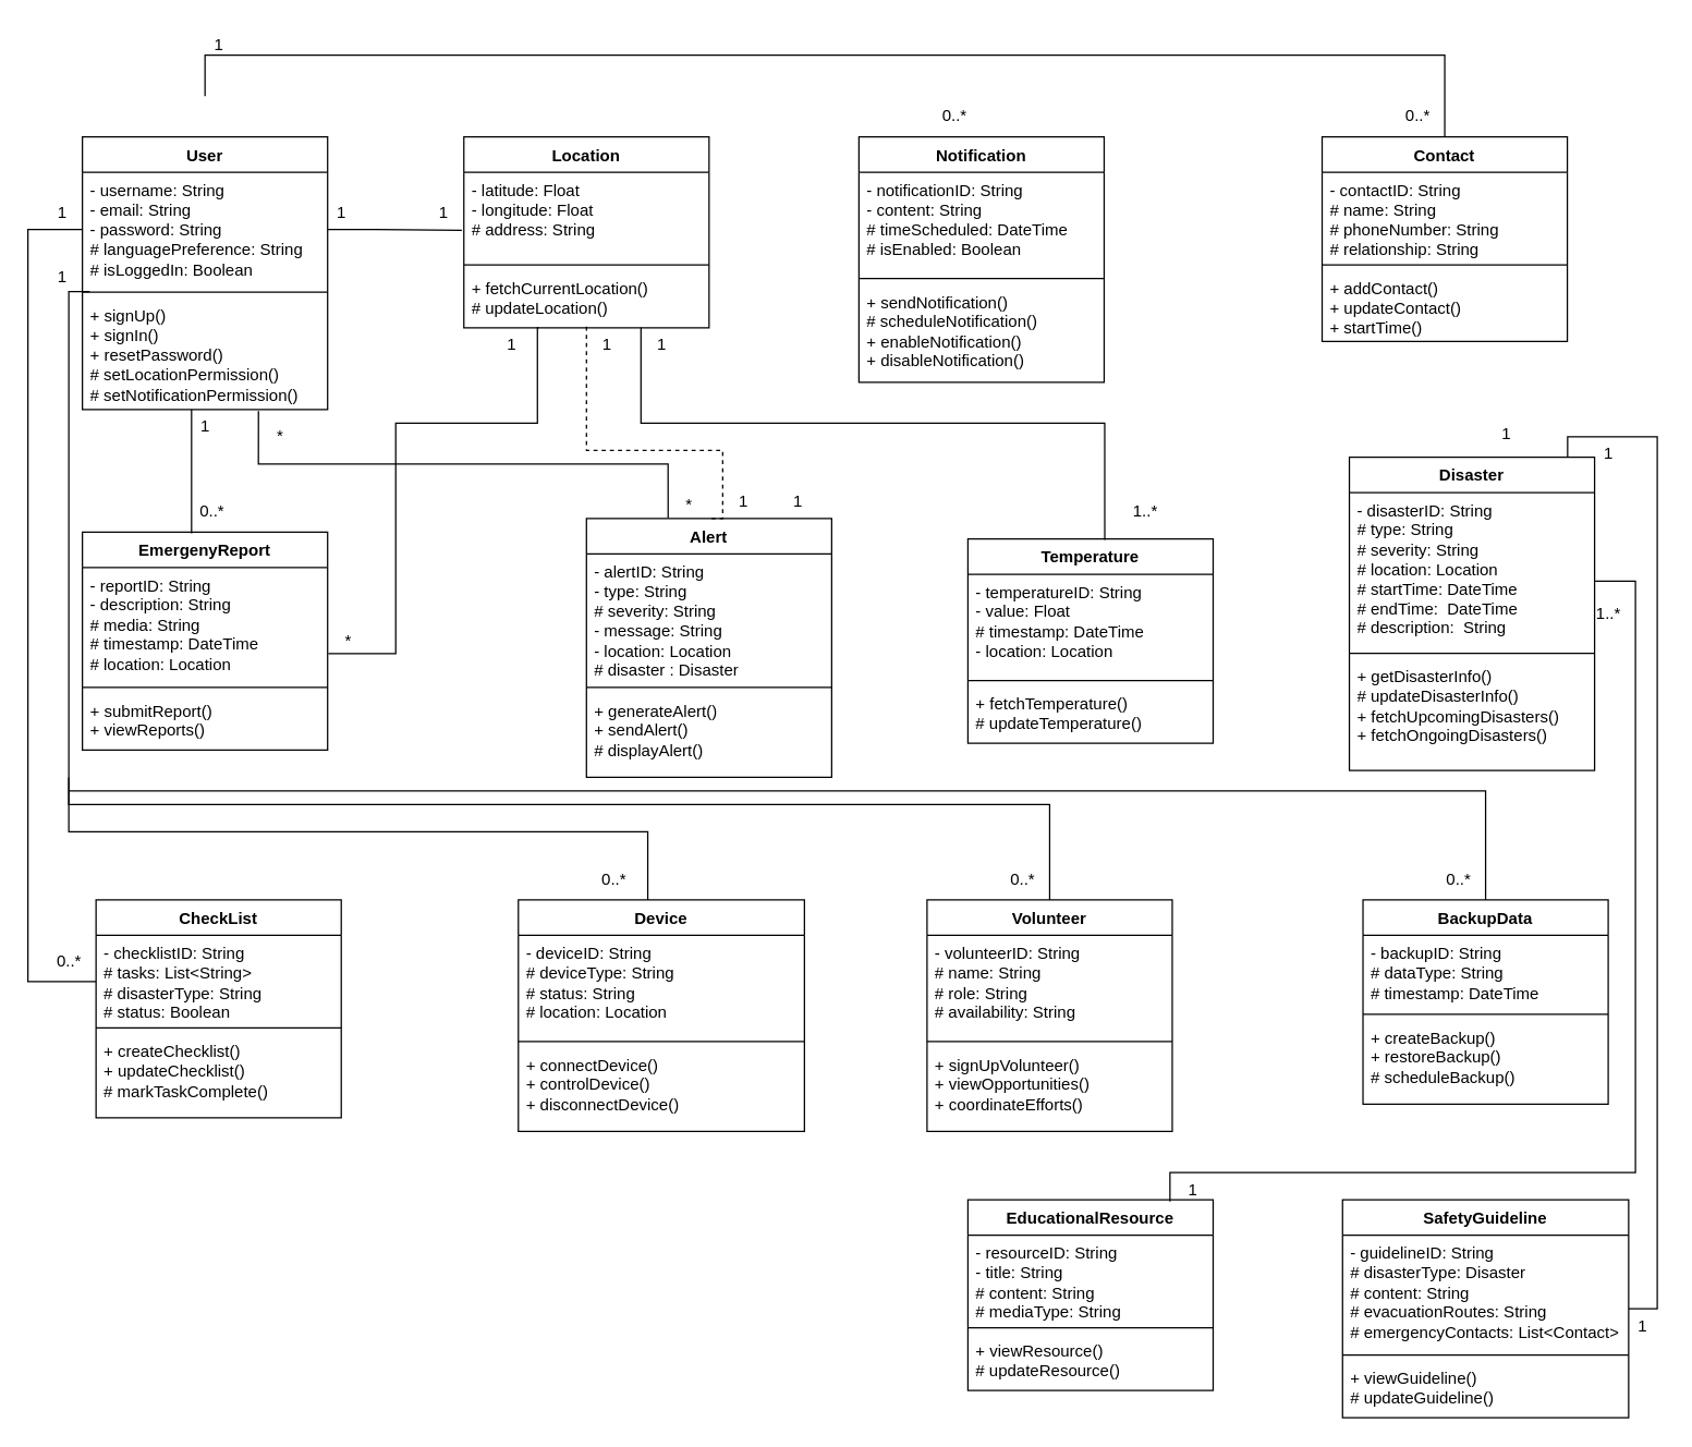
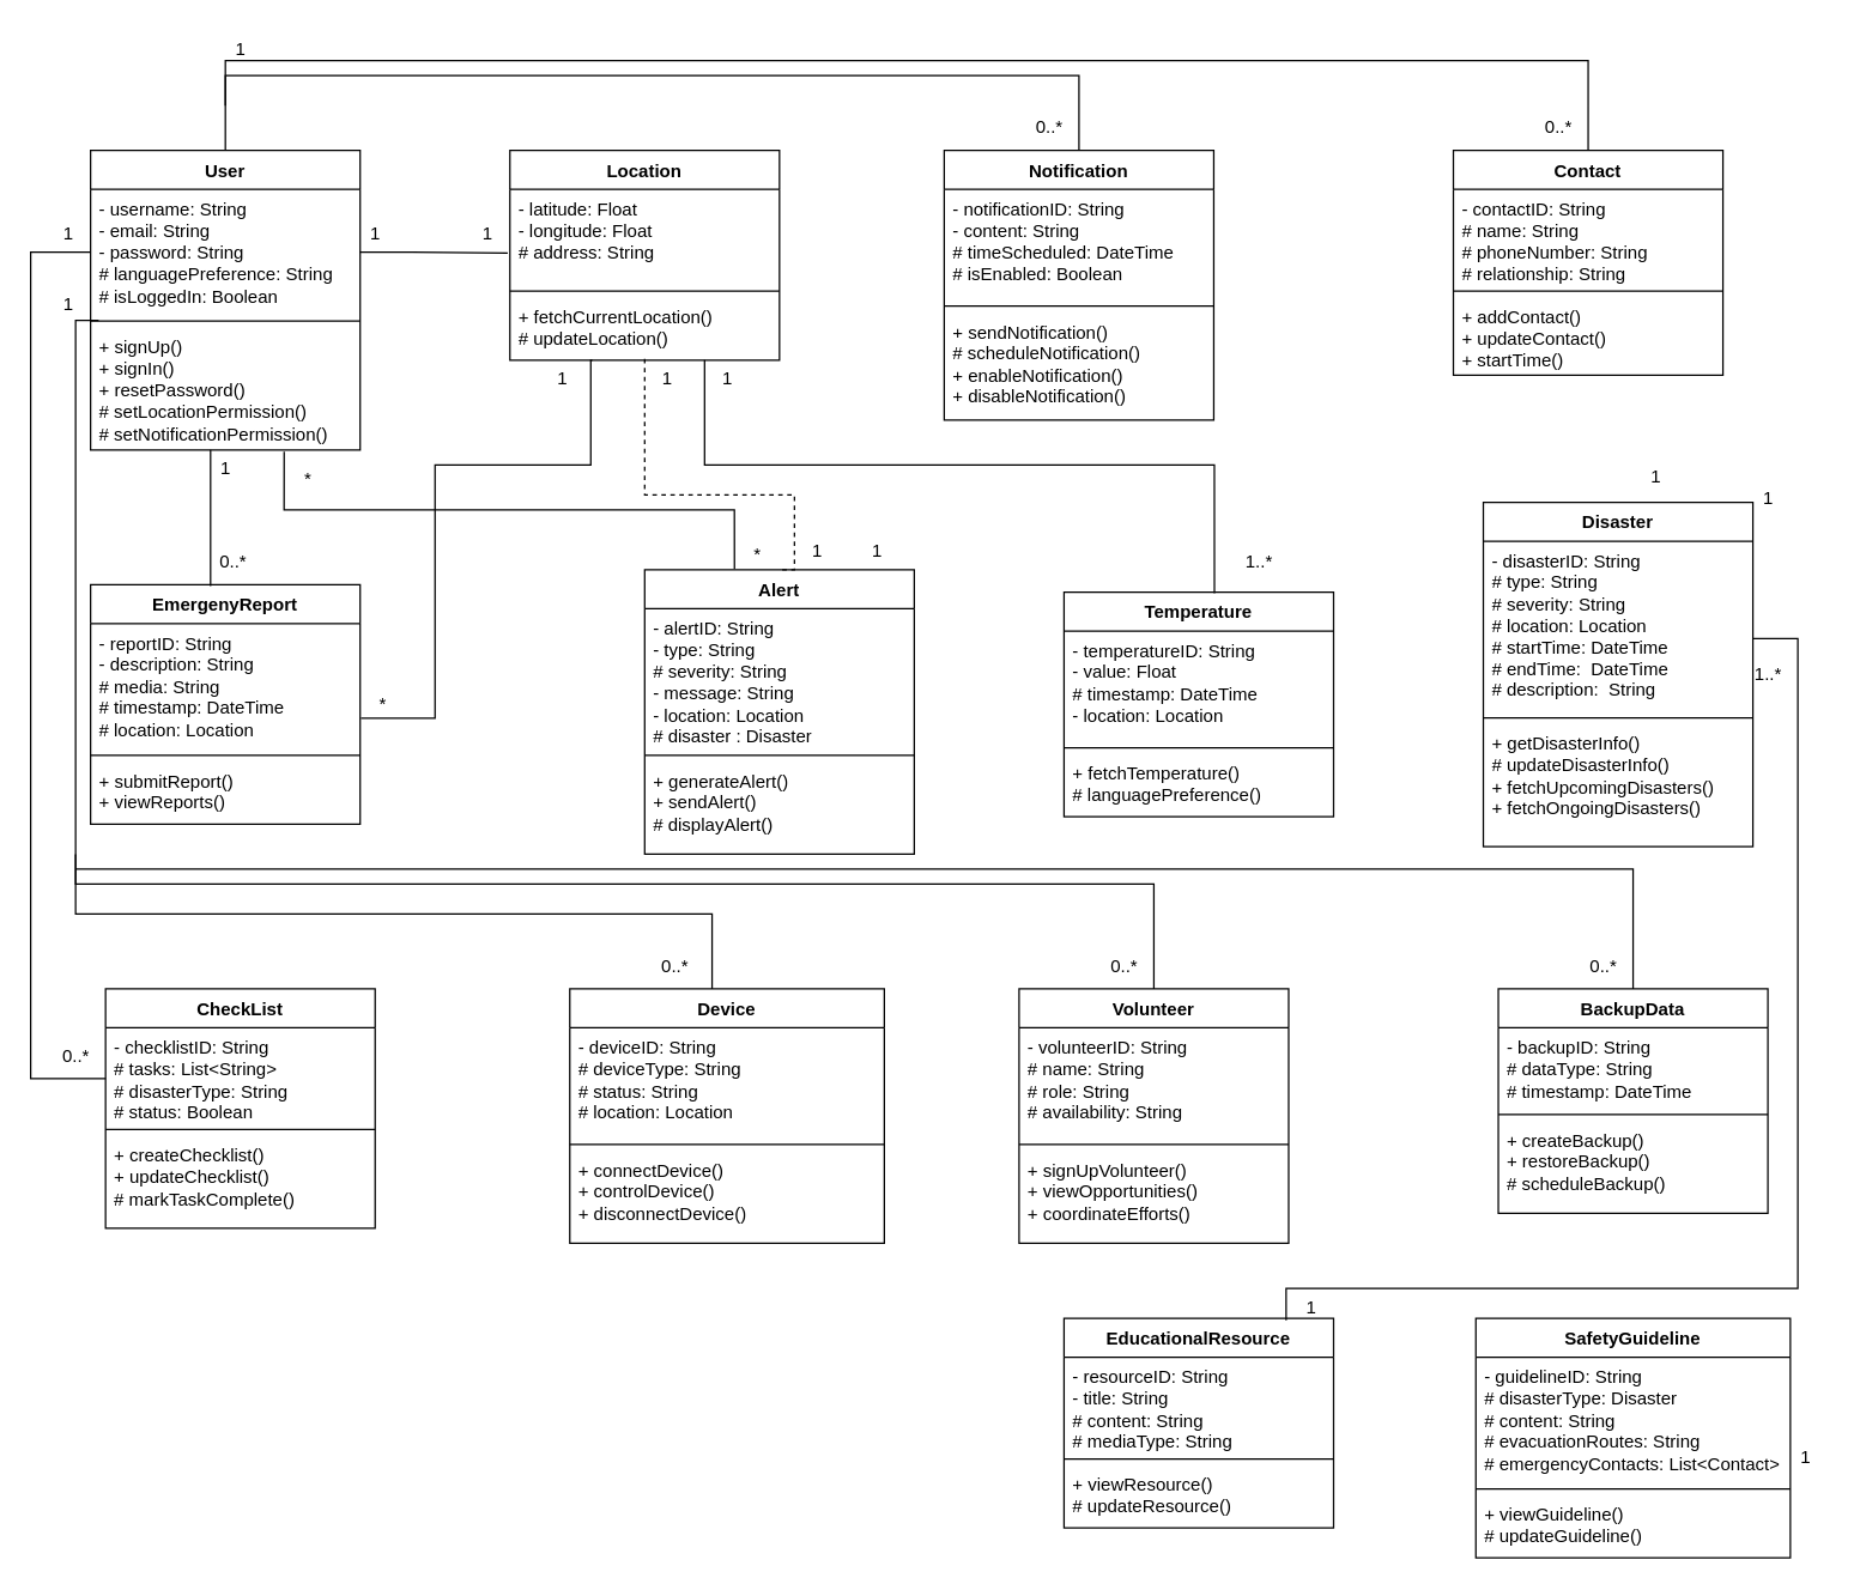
+ <mxCell id="57" value="" style="endArrow=none;html=1;edgeStyle=orthogonalEdgeStyle;rounded=0;exitX=0.5;exitY=0;exitDx=0;exitDy=0;entryX=0.5;entryY=0;entryDx=0;entryDy=0;" edge="1" parent="1" source="2" target="10"><mxGeometry relative="1" as="geometry"><mxPoint x="250" y="178" as="sourcePoint" /><mxPoint x="760" y="30" as="targetPoint" /><Array as="points"><mxPoint x="150" y="50" /><mxPoint x="720" y="50" /></Array></mxGeometry></mxCell>
- <mxCell id="21" value="&lt;div&gt;+ fetchTemperature()&lt;/div&gt;&lt;div&gt;# updateTemperature()&lt;/div&gt;" style="text;strokeColor=none;fillColor=none;align=left;verticalAlign=top;spacingLeft=4;spacingRight=4;overflow=hidden;rotatable=0;points=[[0,0.5],[1,0.5]];portConstraint=eastwest;whiteSpace=wrap;html=1;" vertex="1" parent="18"><mxGeometry y="108" width="180" height="42" as="geometry" /></mxCell>
+ <mxCell id="21" value="&lt;div&gt;+ fetchTemperature()&lt;/div&gt;&lt;div&gt;# languagePreference()&lt;/div&gt;" style="text;strokeColor=none;fillColor=none;align=left;verticalAlign=top;spacingLeft=4;spacingRight=4;overflow=hidden;rotatable=0;points=[[0,0.5],[1,0.5]];portConstraint=eastwest;whiteSpace=wrap;html=1;" vertex="1" parent="18"><mxGeometry y="108" width="180" height="42" as="geometry" /></mxCell>
- <mxCell id="93" value="" style="endArrow=none;html=1;edgeStyle=orthogonalEdgeStyle;rounded=0;exitX=1;exitY=0.5;exitDx=0;exitDy=0;entryX=0.89;entryY=-0.002;entryDx=0;entryDy=0;entryPerimeter=0;" edge="1" parent="1" source="26" target="87"><mxGeometry relative="1" as="geometry"><mxPoint x="1216.04" y="959.296" as="sourcePoint" /><mxPoint x="1151.05" y="329.54" as="targetPoint" /><Array as="points"><mxPoint x="1216" y="960" /><mxPoint x="1216" y="320" /><mxPoint x="1150" y="320" /></Array></mxGeometry></mxCell>
